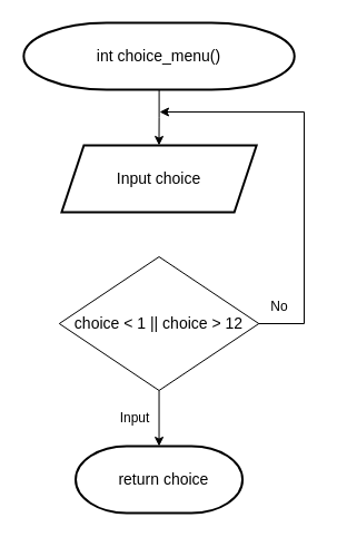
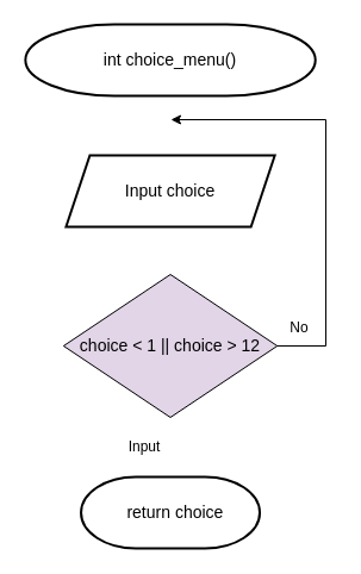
- <mxCell id="2" value="" style="edgeStyle=orthogonalEdgeStyle;rounded=0;orthogonalLoop=1;jettySize=auto;html=1;" edge="1" parent="1" source="3" target="8"><mxGeometry relative="1" as="geometry" /></mxCell>
- <mxCell id="6" value="&lt;font style=&quot;font-size: 14px&quot;&gt;choice &amp;lt; 1 || choice &amp;gt; 12&lt;/font&gt;" style="rhombus;whiteSpace=wrap;html=1;" parent="1" vertex="1"><mxGeometry x="52.82" y="230" width="179.44" height="120" as="geometry" /></mxCell>
+ <mxCell id="6" value="&lt;font style=&quot;font-size: 14px&quot;&gt;choice &amp;lt; 1 || choice &amp;gt; 12&lt;/font&gt;" style="rhombus;whiteSpace=wrap;html=1;fillColor=#e1d5e7;" parent="1" vertex="1"><mxGeometry x="52.82" y="230" width="179.44" height="120" as="geometry" /></mxCell>
- <mxCell id="4" value="" style="edgeStyle=orthogonalEdgeStyle;rounded=0;orthogonalLoop=1;jettySize=auto;html=1;" edge="1" parent="1" source="6" target="7"><mxGeometry relative="1" as="geometry" /></mxCell>
